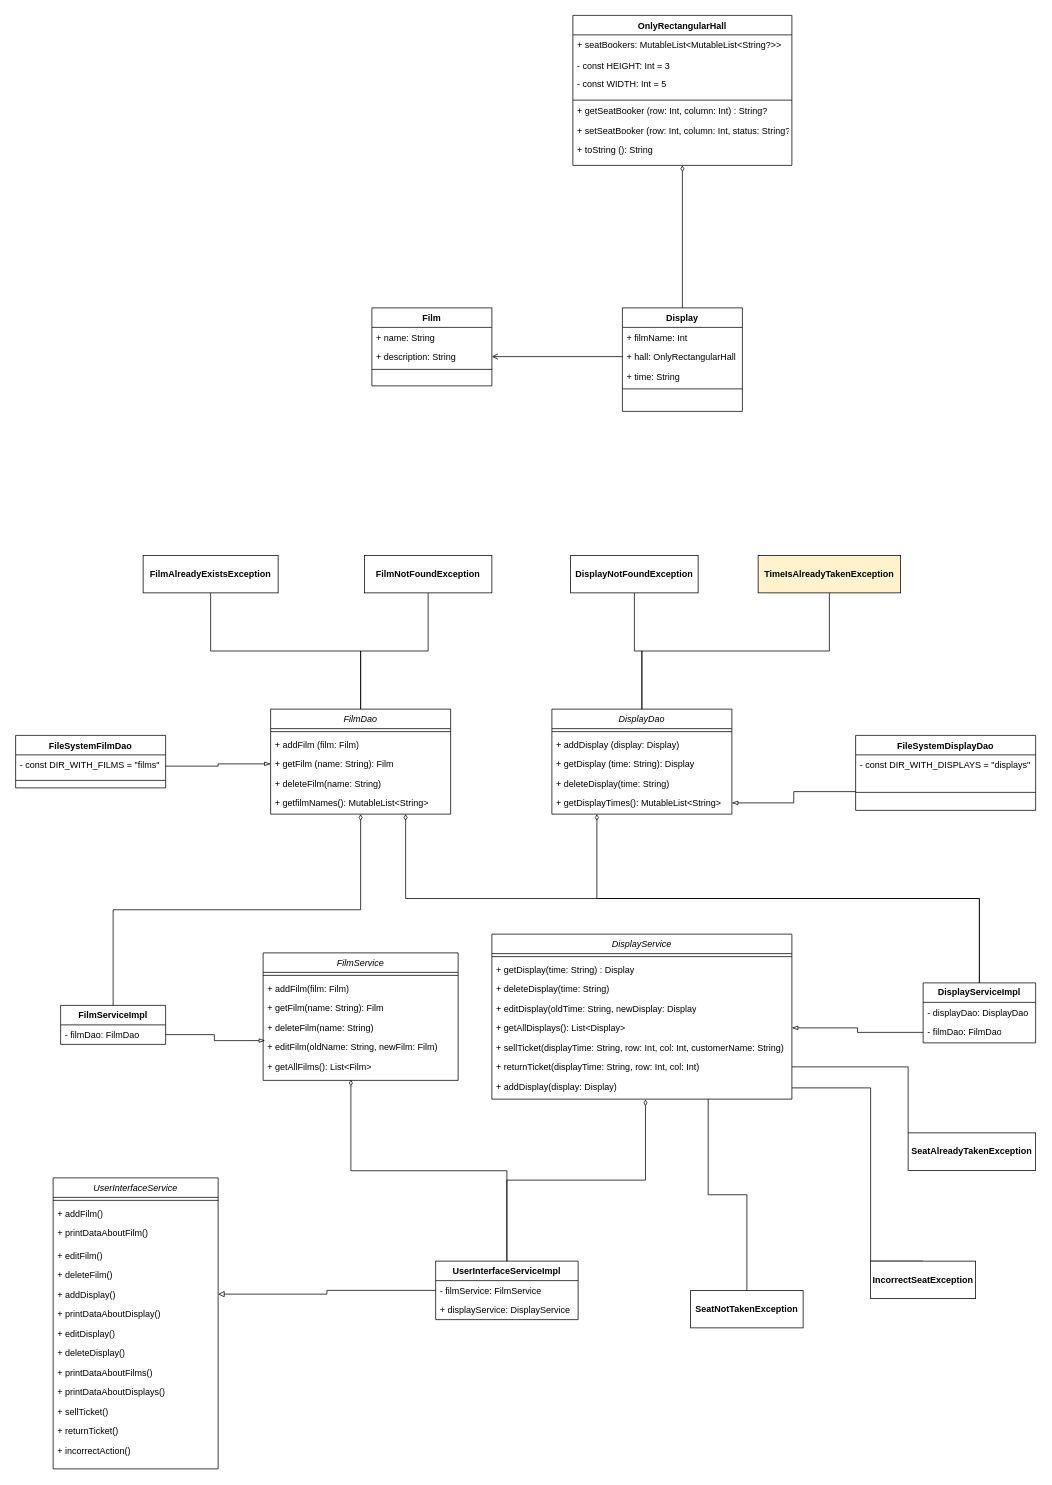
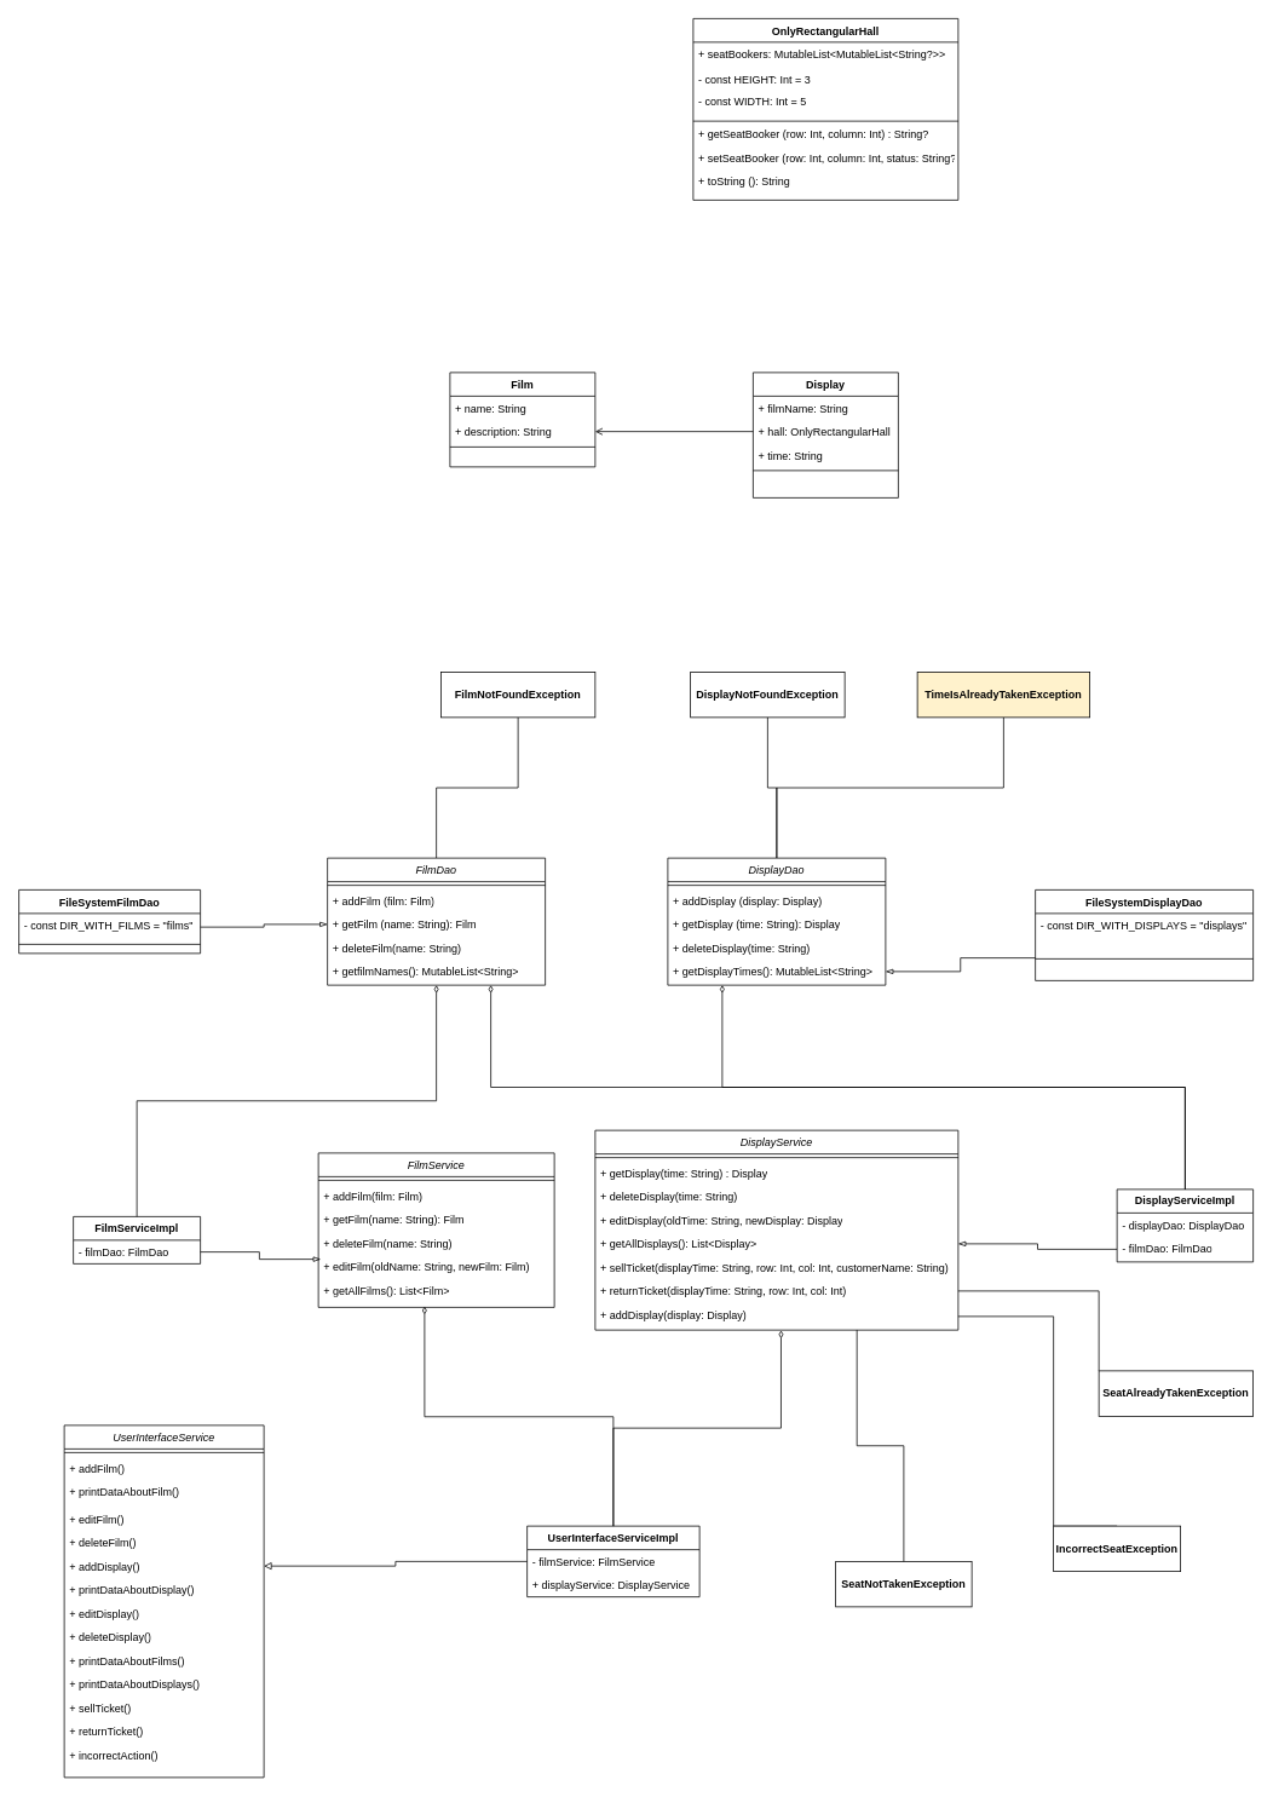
- <mxCell id="2" style="edgeStyle=orthogonalEdgeStyle;rounded=0;orthogonalLoop=1;jettySize=auto;html=1;exitX=0.5;exitY=0;exitDx=0;exitDy=0;entryX=0.5;entryY=1;entryDx=0;entryDy=0;endArrow=diamondThin;endFill=0;" edge="1" parent="1" source="3" target="20"><mxGeometry relative="1" as="geometry" /></mxCell>
- <mxCell id="4" value="+ filmName: Int" style="text;align=left;verticalAlign=top;spacingLeft=4;spacingRight=4;overflow=hidden;rotatable=0;points=[[0,0.5],[1,0.5]];portConstraint=eastwest;" vertex="1" parent="3"><mxGeometry y="26" width="160" height="26" as="geometry" /></mxCell>
+ <mxCell id="4" value="+ filmName: String" style="text;align=left;verticalAlign=top;spacingLeft=4;spacingRight=4;overflow=hidden;rotatable=0;points=[[0,0.5],[1,0.5]];portConstraint=eastwest;" vertex="1" parent="3"><mxGeometry y="26" width="160" height="26" as="geometry" /></mxCell>
- <mxCell id="44" value="&lt;b&gt;FilmAlreadyExistsException&lt;/b&gt;" style="html=1;whiteSpace=wrap;" vertex="1" parent="1"><mxGeometry x="190" y="740" width="180" height="50" as="geometry" /></mxCell>
- <mxCell id="32" style="edgeStyle=orthogonalEdgeStyle;rounded=0;orthogonalLoop=1;jettySize=auto;html=1;exitX=0.5;exitY=0;exitDx=0;exitDy=0;entryX=0.5;entryY=1;entryDx=0;entryDy=0;endArrow=none;endFill=0;" edge="1" parent="1" source="34" target="44"><mxGeometry relative="1" as="geometry" /></mxCell>
